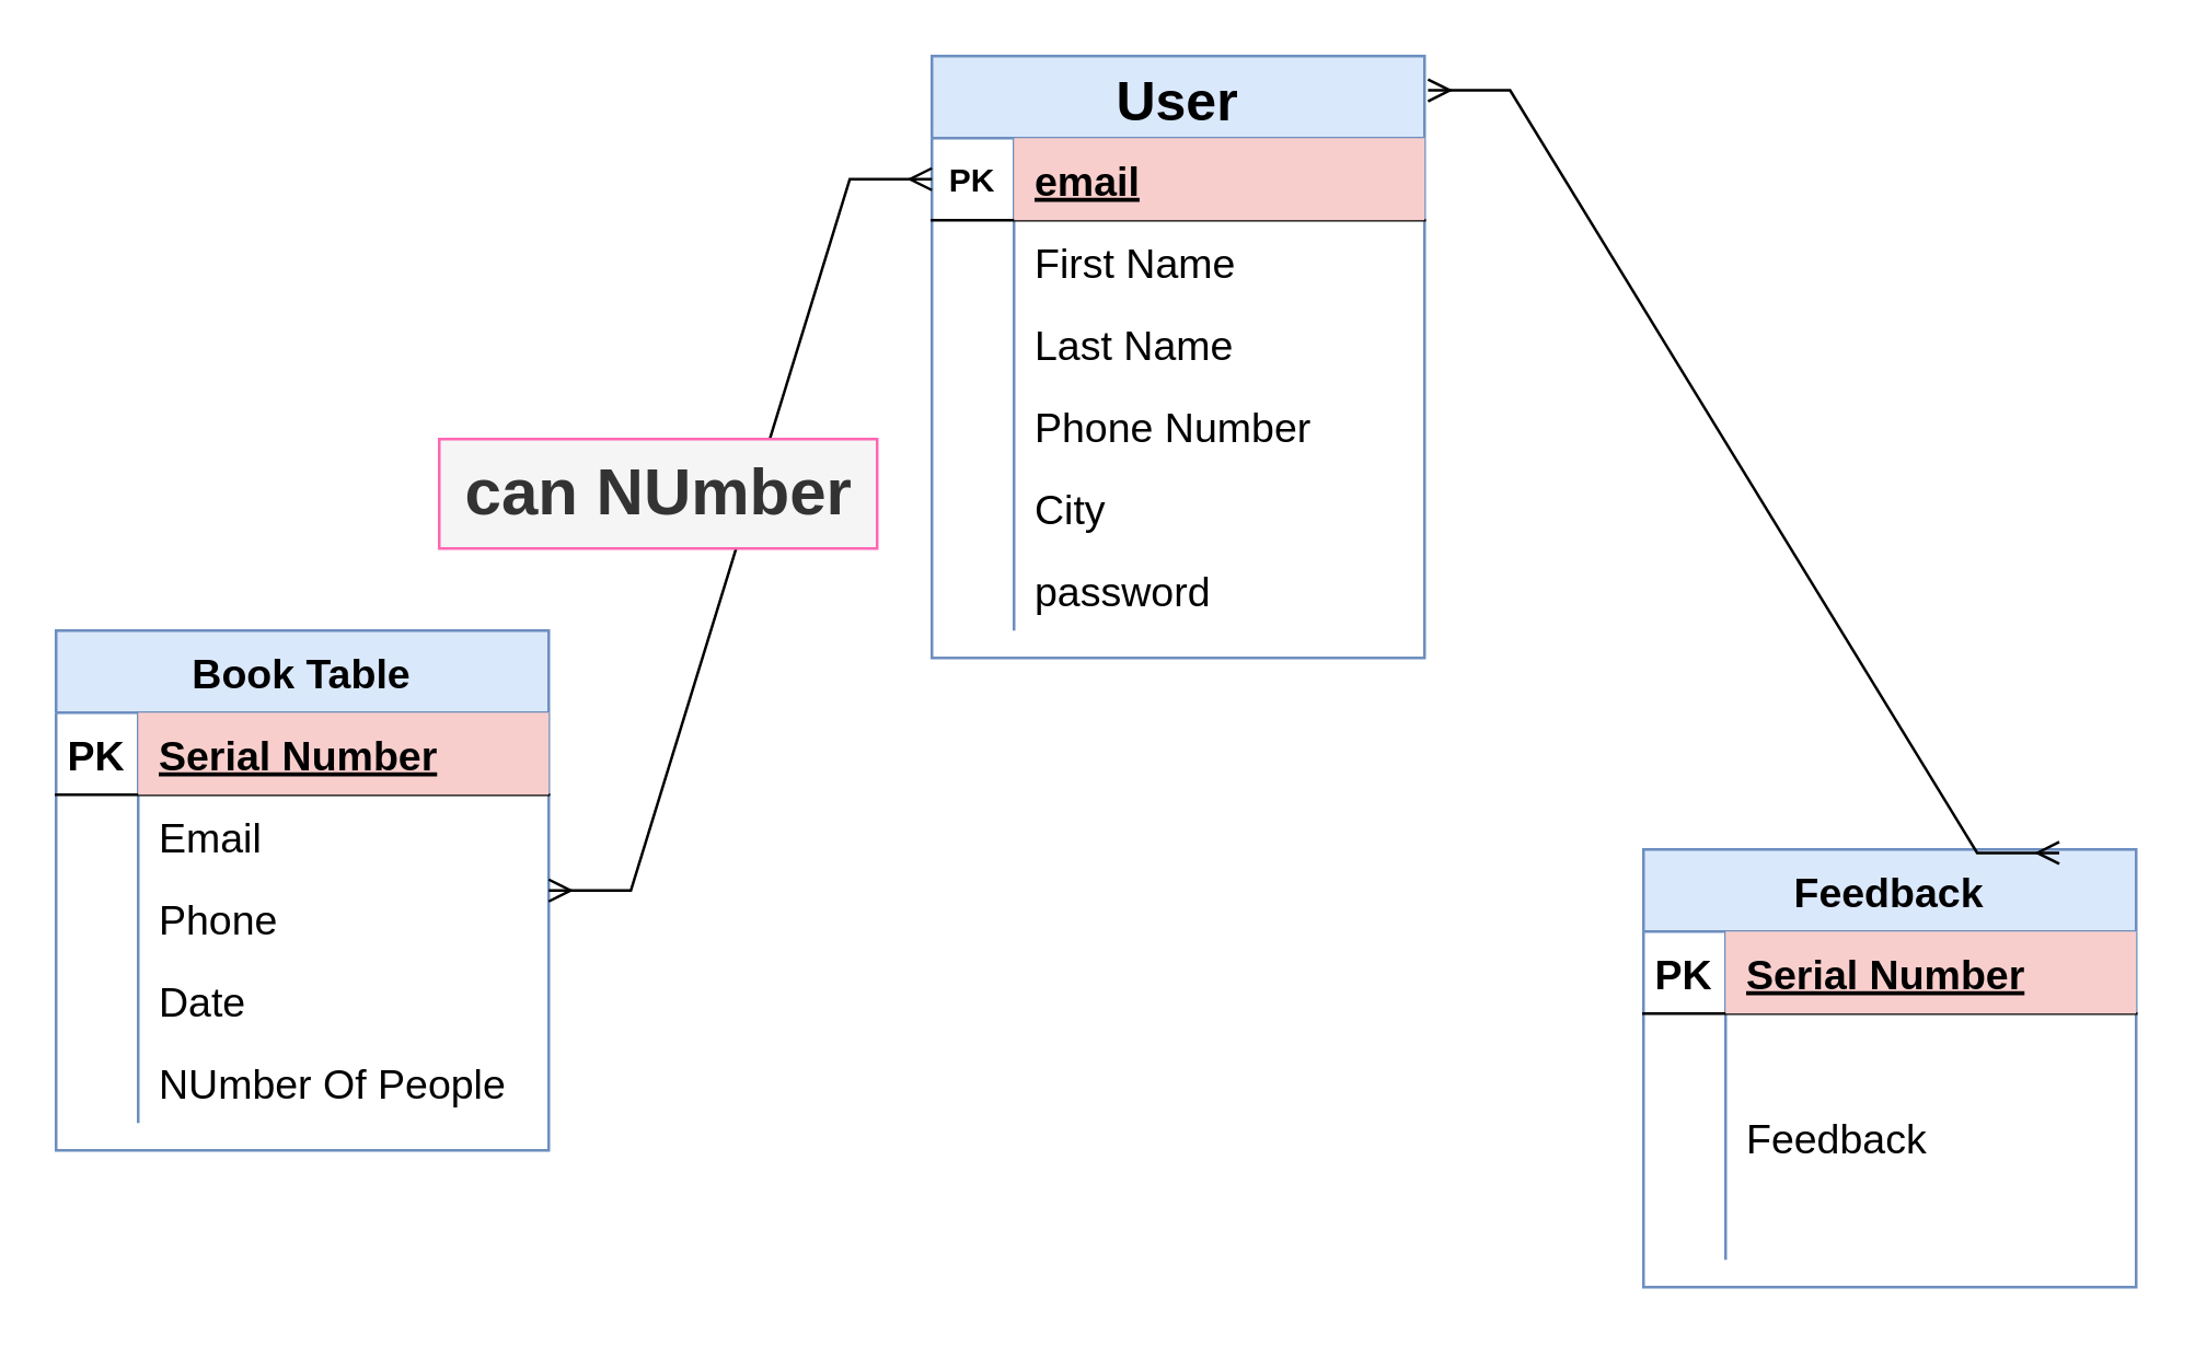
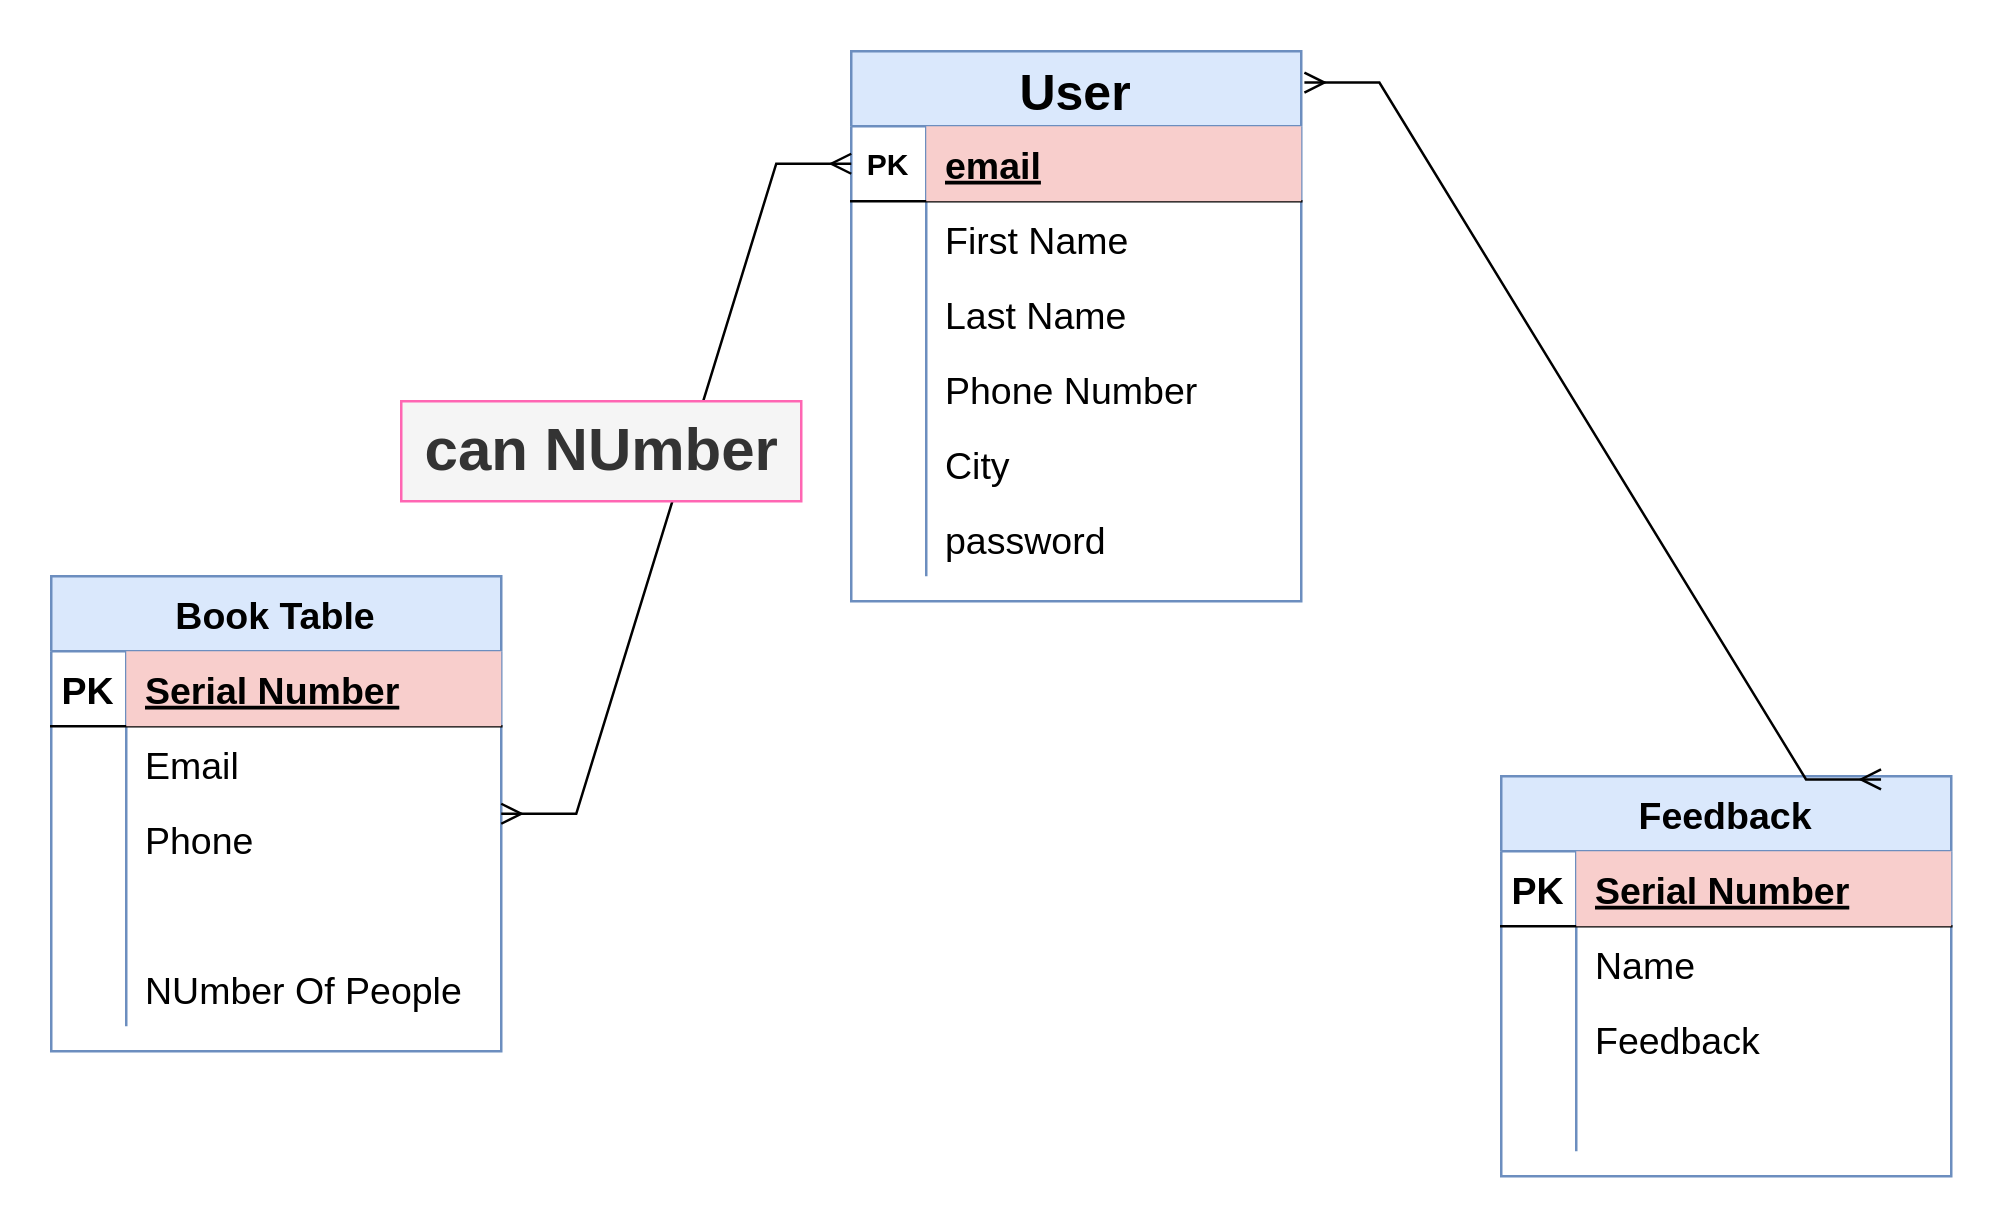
- <mxCell id="33" value="Date" style="shape=partialRectangle;connectable=0;fillColor=none;top=0;left=0;bottom=0;right=0;align=left;spacingLeft=6;overflow=hidden;fontSize=15;" vertex="1" parent="31"><mxGeometry x="30" width="150" height="30" as="geometry"><mxRectangle width="150" height="30" as="alternateBounds" /></mxGeometry></mxCell>
+ <mxCell id="43" value="Name" style="shape=partialRectangle;connectable=0;fillColor=none;top=0;left=0;bottom=0;right=0;align=left;spacingLeft=6;overflow=hidden;fontSize=15;" vertex="1" parent="41"><mxGeometry x="30" width="150" height="30" as="geometry"><mxRectangle width="150" height="30" as="alternateBounds" /></mxGeometry></mxCell>
